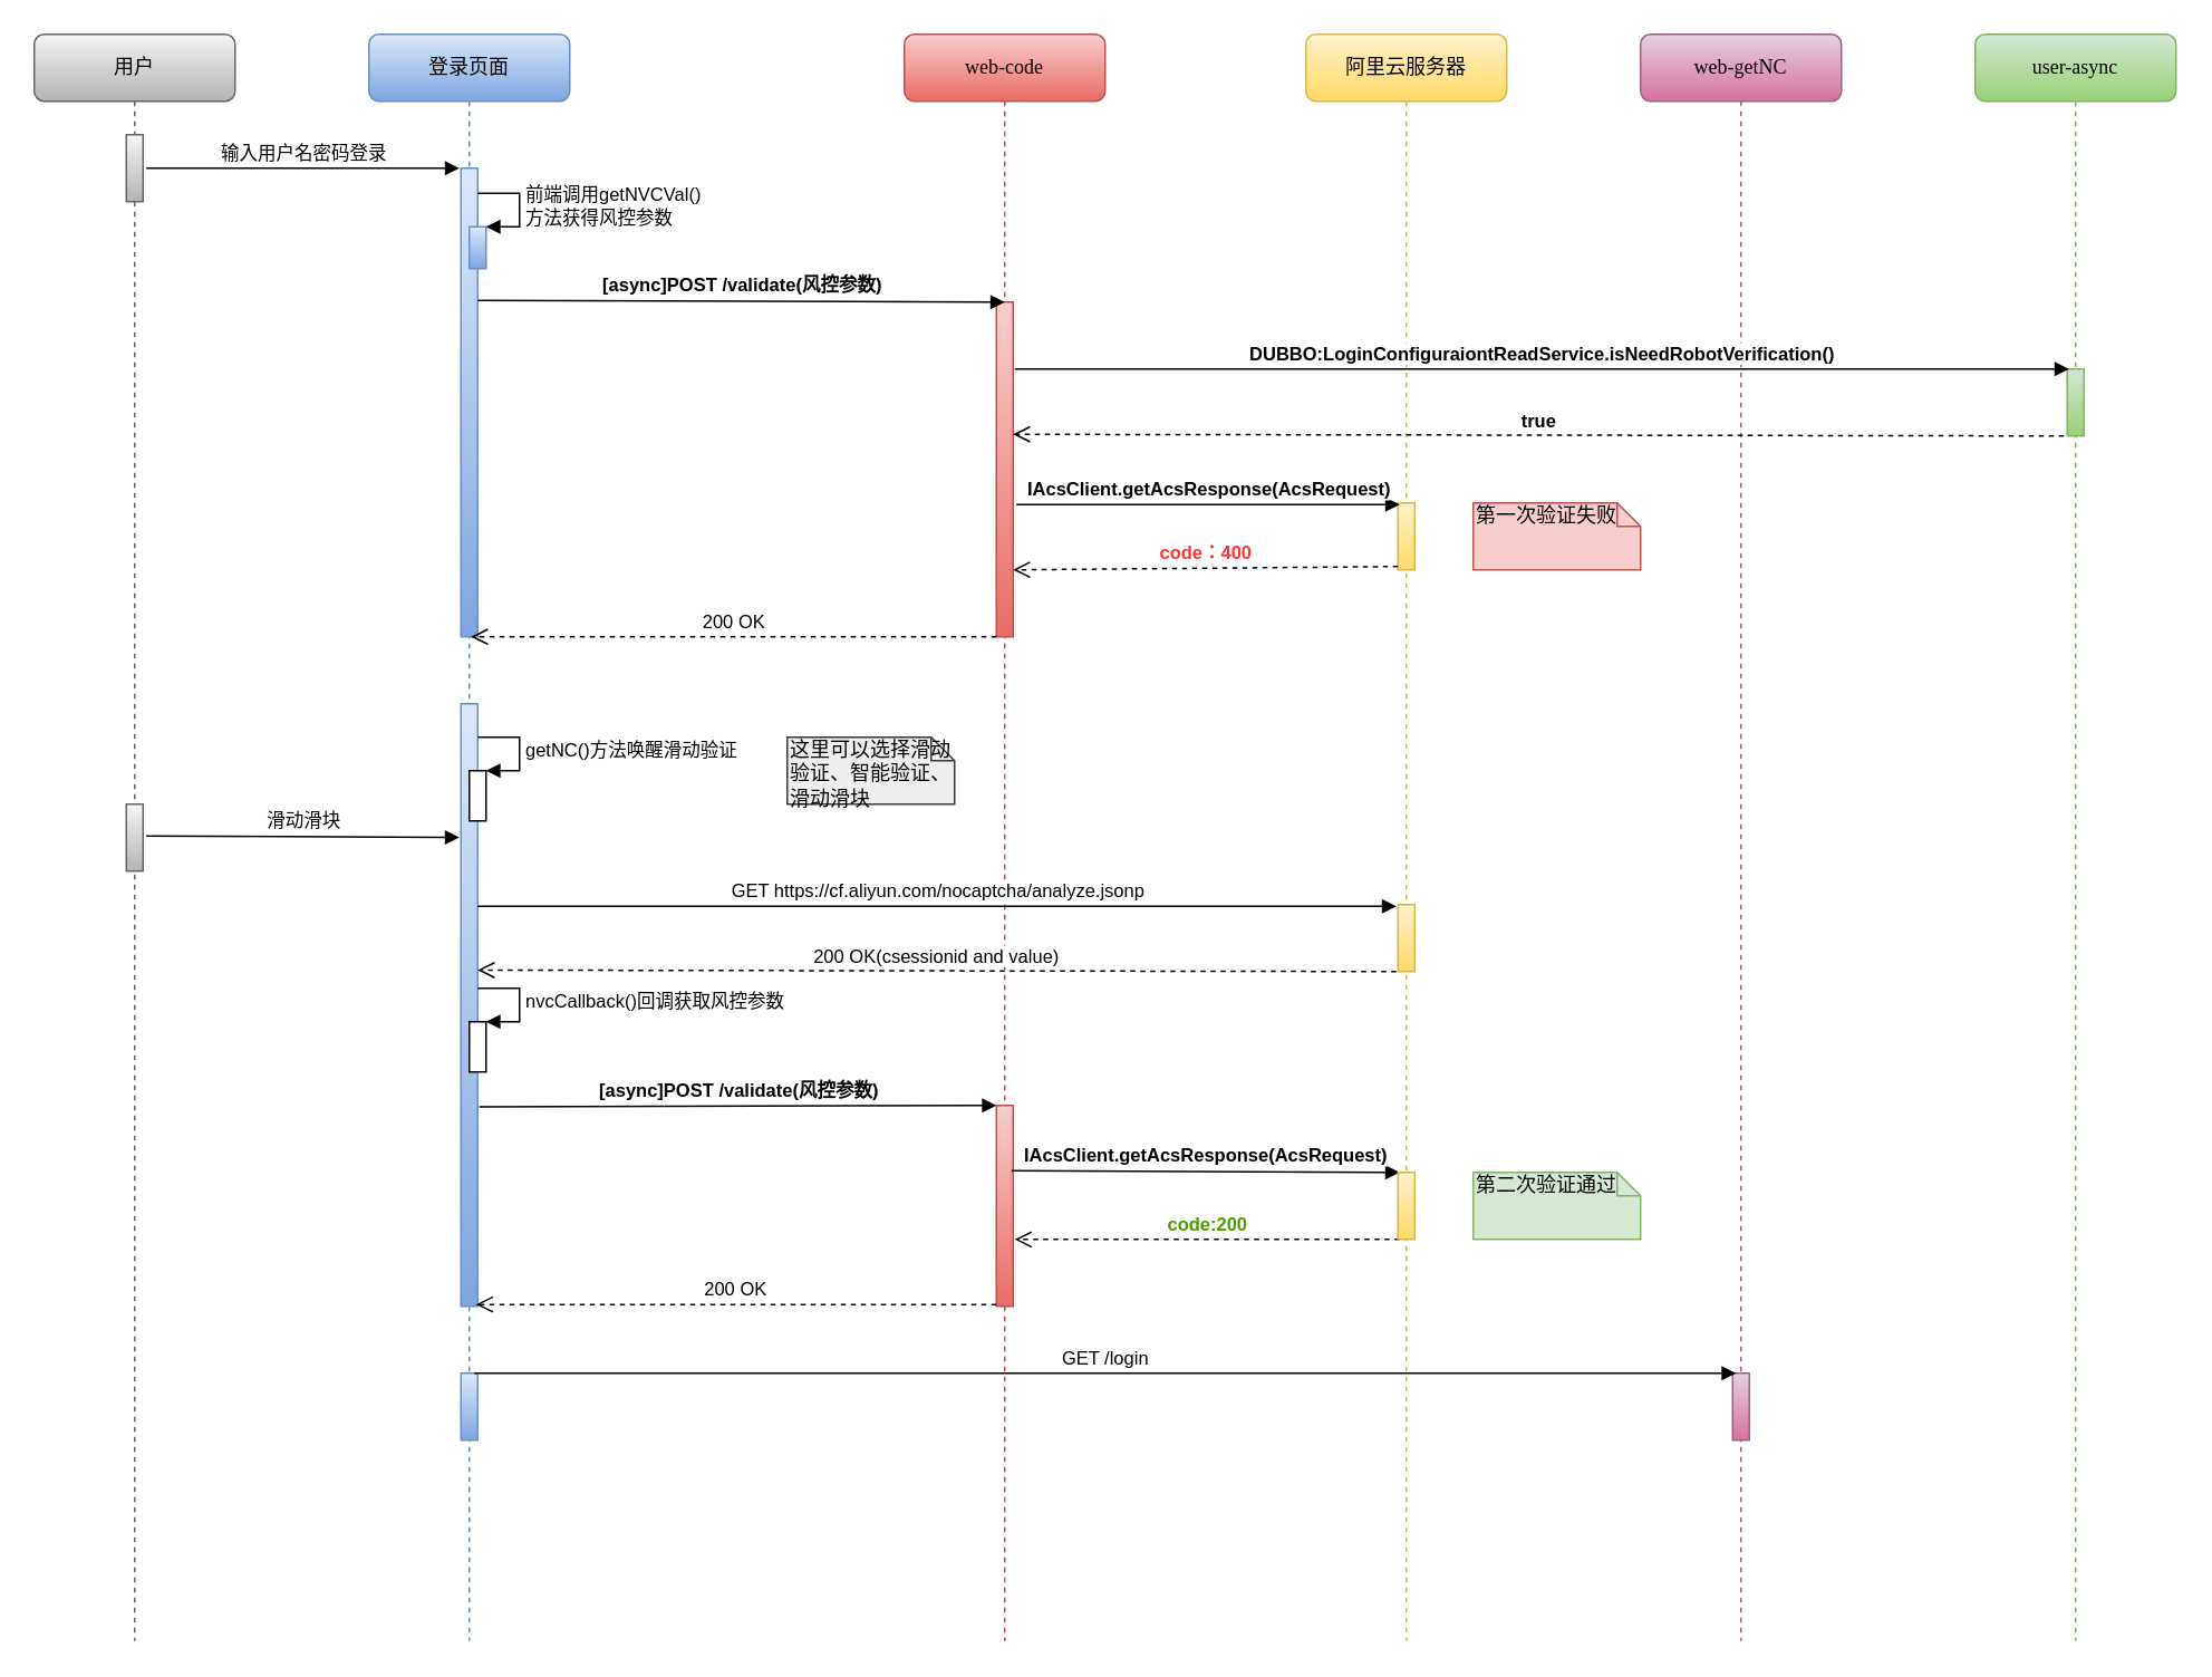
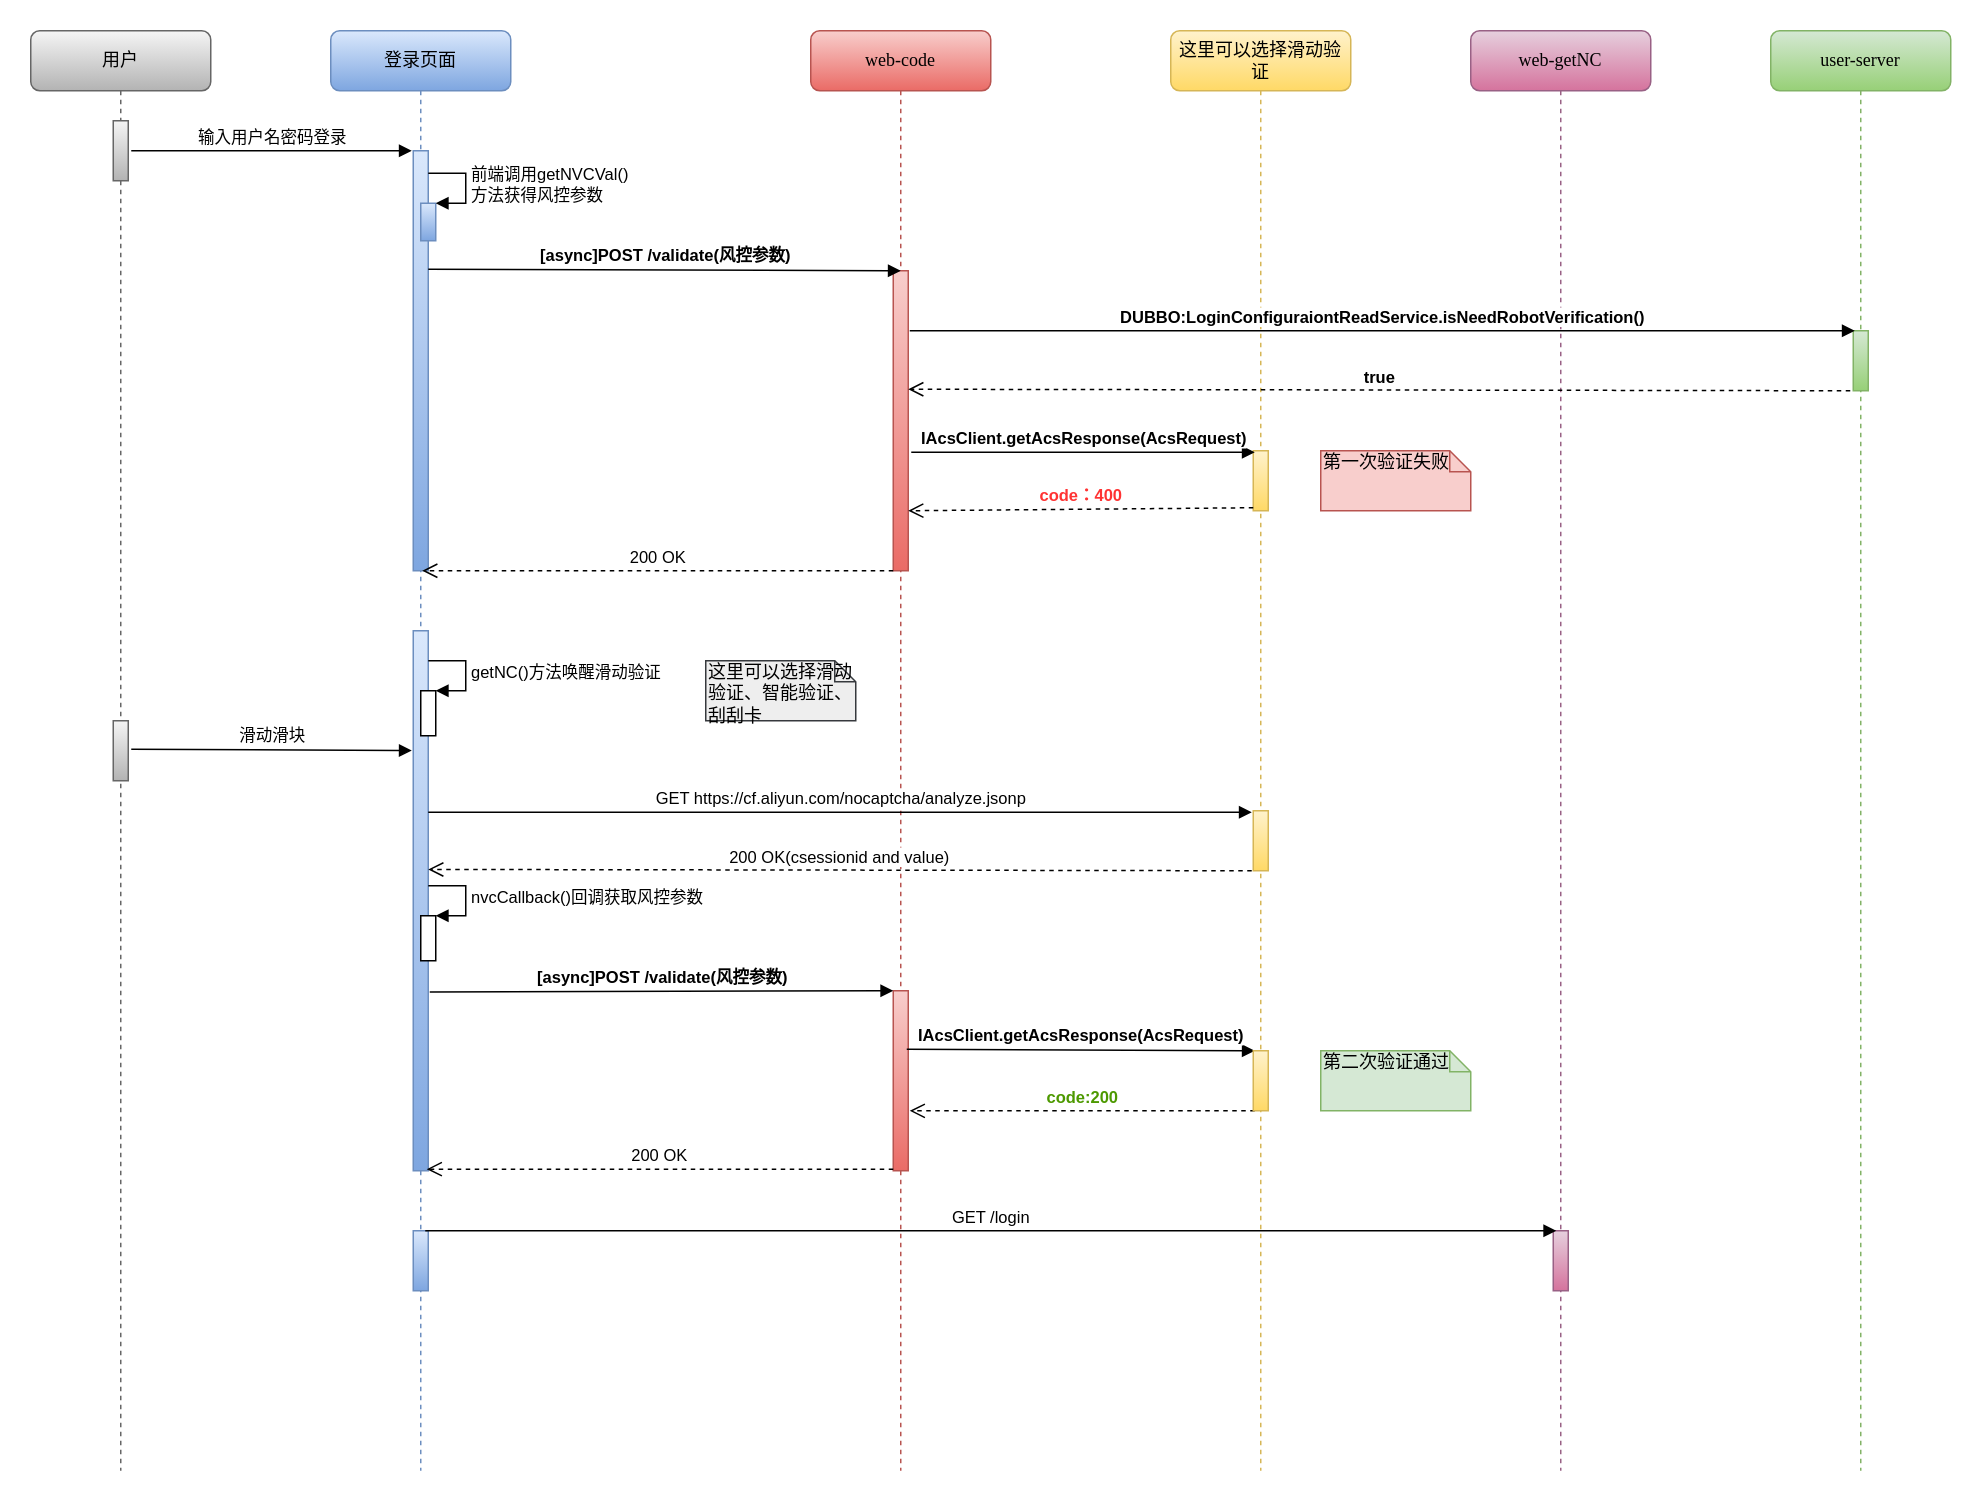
- <mxCell id="15" value="阿里云服务器" style="shape=umlLifeline;perimeter=lifelinePerimeter;whiteSpace=wrap;html=1;container=1;collapsible=0;recursiveResize=0;outlineConnect=0;rounded=1;shadow=0;comic=0;labelBackgroundColor=none;strokeWidth=1;fontFamily=Verdana;fontSize=12;align=center;fillColor=#fff2cc;strokeColor=#d6b656;gradientColor=#ffd966;" parent="1" vertex="1"><mxGeometry x="780" y="20" width="120" height="960" as="geometry" /></mxCell>
+ <mxCell id="15" value="这里可以选择滑动验证" style="shape=umlLifeline;perimeter=lifelinePerimeter;whiteSpace=wrap;html=1;container=1;collapsible=0;recursiveResize=0;outlineConnect=0;rounded=1;shadow=0;comic=0;labelBackgroundColor=none;strokeWidth=1;fontFamily=Verdana;fontSize=12;align=center;fillColor=#fff2cc;strokeColor=#d6b656;gradientColor=#ffd966;" parent="1" vertex="1"><mxGeometry x="780" y="20" width="120" height="960" as="geometry" /></mxCell>
- <mxCell id="39" value="user-async" style="shape=umlLifeline;perimeter=lifelinePerimeter;whiteSpace=wrap;html=1;container=1;collapsible=0;recursiveResize=0;outlineConnect=0;rounded=1;shadow=0;comic=0;labelBackgroundColor=none;strokeWidth=1;fontFamily=Verdana;fontSize=12;align=center;gradientColor=#97d077;fillColor=#d5e8d4;strokeColor=#82b366;" parent="1" vertex="1"><mxGeometry x="1180" y="20" width="120" height="960" as="geometry" /></mxCell>
+ <mxCell id="39" value="user-server" style="shape=umlLifeline;perimeter=lifelinePerimeter;whiteSpace=wrap;html=1;container=1;collapsible=0;recursiveResize=0;outlineConnect=0;rounded=1;shadow=0;comic=0;labelBackgroundColor=none;strokeWidth=1;fontFamily=Verdana;fontSize=12;align=center;gradientColor=#97d077;fillColor=#d5e8d4;strokeColor=#82b366;" parent="1" vertex="1"><mxGeometry x="1180" y="20" width="120" height="960" as="geometry" /></mxCell>
- <mxCell id="38" value="这里可以选择滑动验证、智能验证、滑动滑块" style="shape=note;whiteSpace=wrap;html=1;size=14;verticalAlign=top;align=left;spacingTop=-6;fillColor=#eeeeee;strokeColor=#36393d;" parent="1" vertex="1"><mxGeometry x="470" y="440" width="100" height="40" as="geometry" /></mxCell>
+ <mxCell id="38" value="这里可以选择滑动验证、智能验证、刮刮卡" style="shape=note;whiteSpace=wrap;html=1;size=14;verticalAlign=top;align=left;spacingTop=-6;fillColor=#eeeeee;strokeColor=#36393d;" parent="1" vertex="1"><mxGeometry x="470" y="440" width="100" height="40" as="geometry" /></mxCell>
